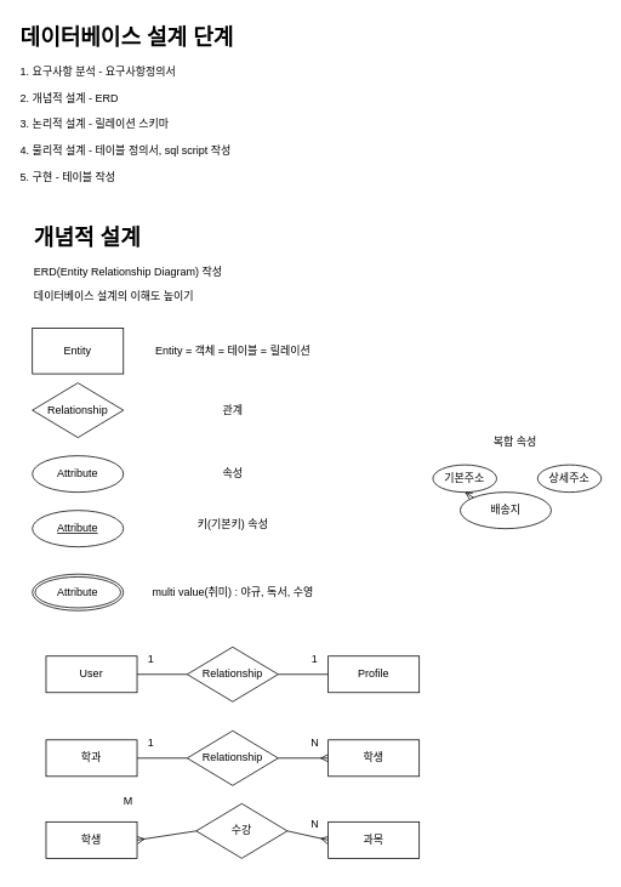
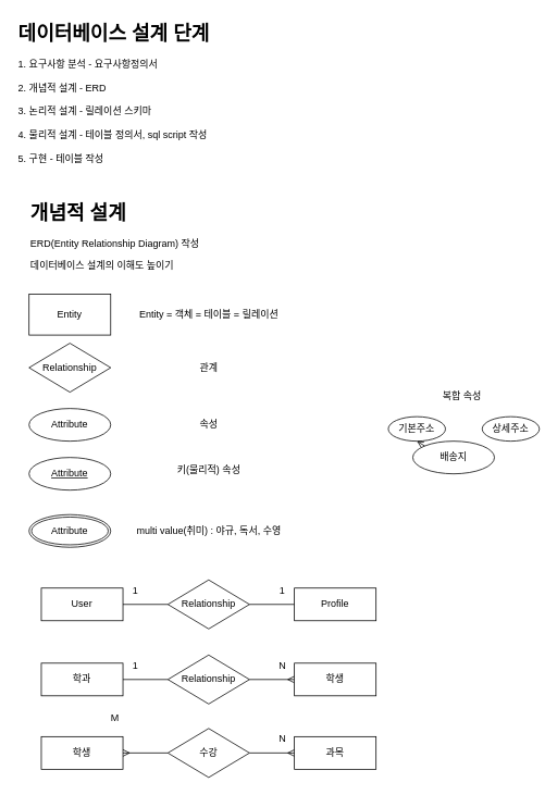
- <mxCell id="11" value="키(기본키) 속성" style="text;html=1;align=center;verticalAlign=middle;resizable=0;points=[];autosize=1;strokeColor=none;fillColor=none;" vertex="1" parent="1"><mxGeometry x="200" y="560" width="110" height="30" as="geometry" /></mxCell>
+ <mxCell id="11" value="키(물리적) 속성" style="text;html=1;align=center;verticalAlign=middle;resizable=0;points=[];autosize=1;strokeColor=none;fillColor=none;" vertex="1" parent="1"><mxGeometry x="200" y="560" width="110" height="30" as="geometry" /></mxCell>
- <mxCell id="30" value="수강" style="shape=rhombus;html=1;dashed=0;whiteSpace=wrap;perimeter=rhombusPerimeter;" vertex="1" parent="1"><mxGeometry x="215" y="882" width="100" height="60" as="geometry" /></mxCell>
+ <mxCell id="30" value="수강" style="shape=rhombus;html=1;dashed=0;whiteSpace=wrap;perimeter=rhombusPerimeter;" vertex="1" parent="1"><mxGeometry x="205" y="892" width="100" height="60" as="geometry" /></mxCell>
